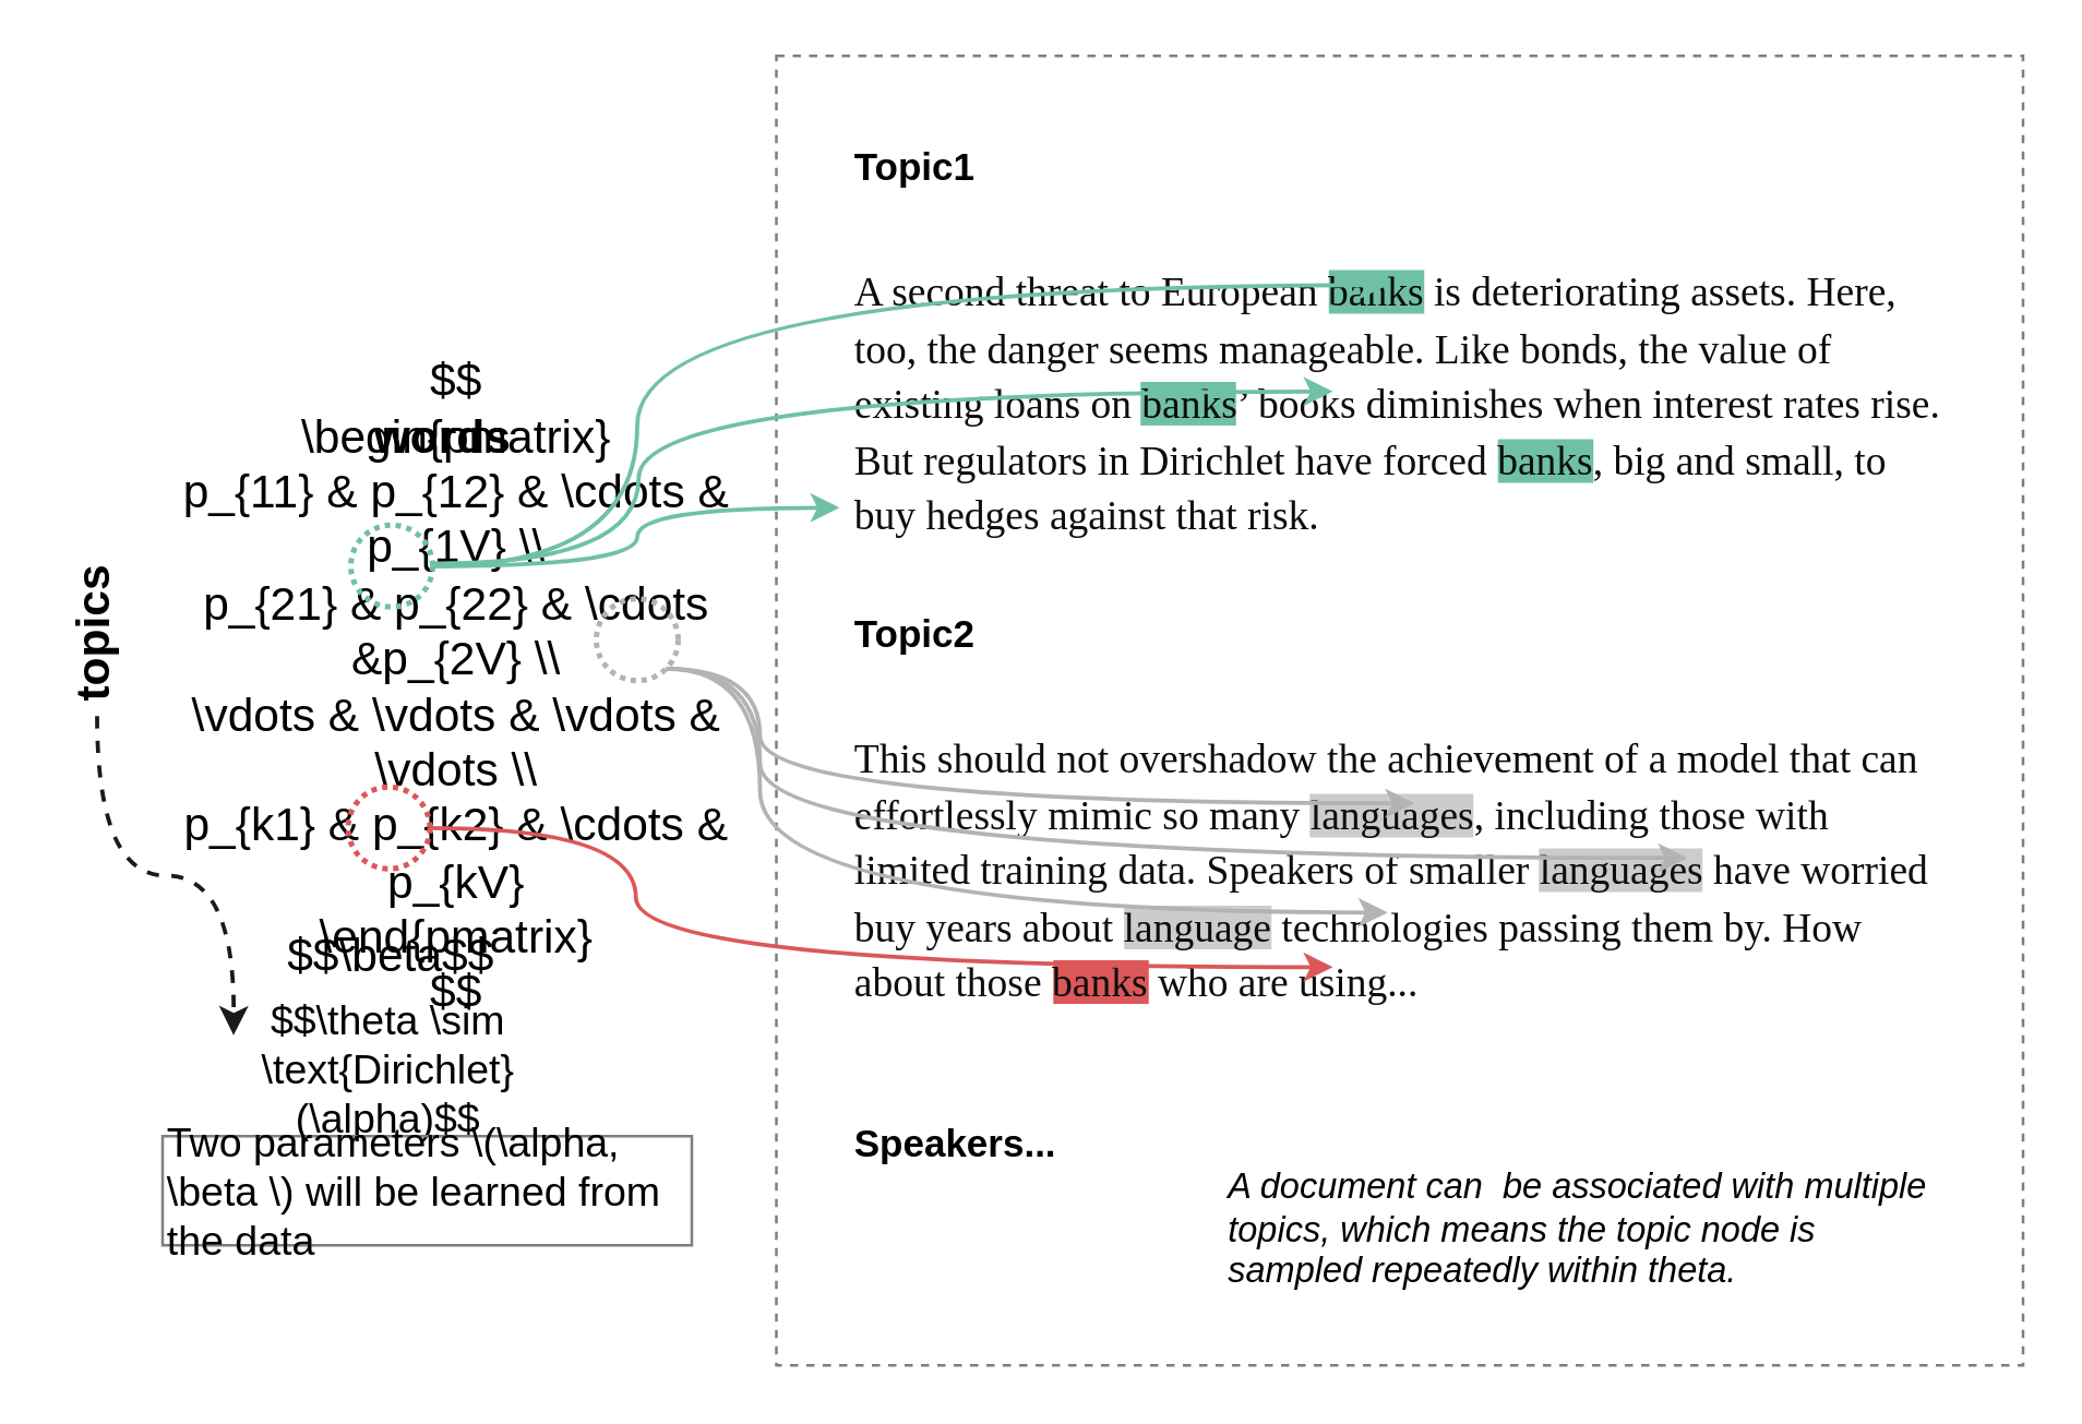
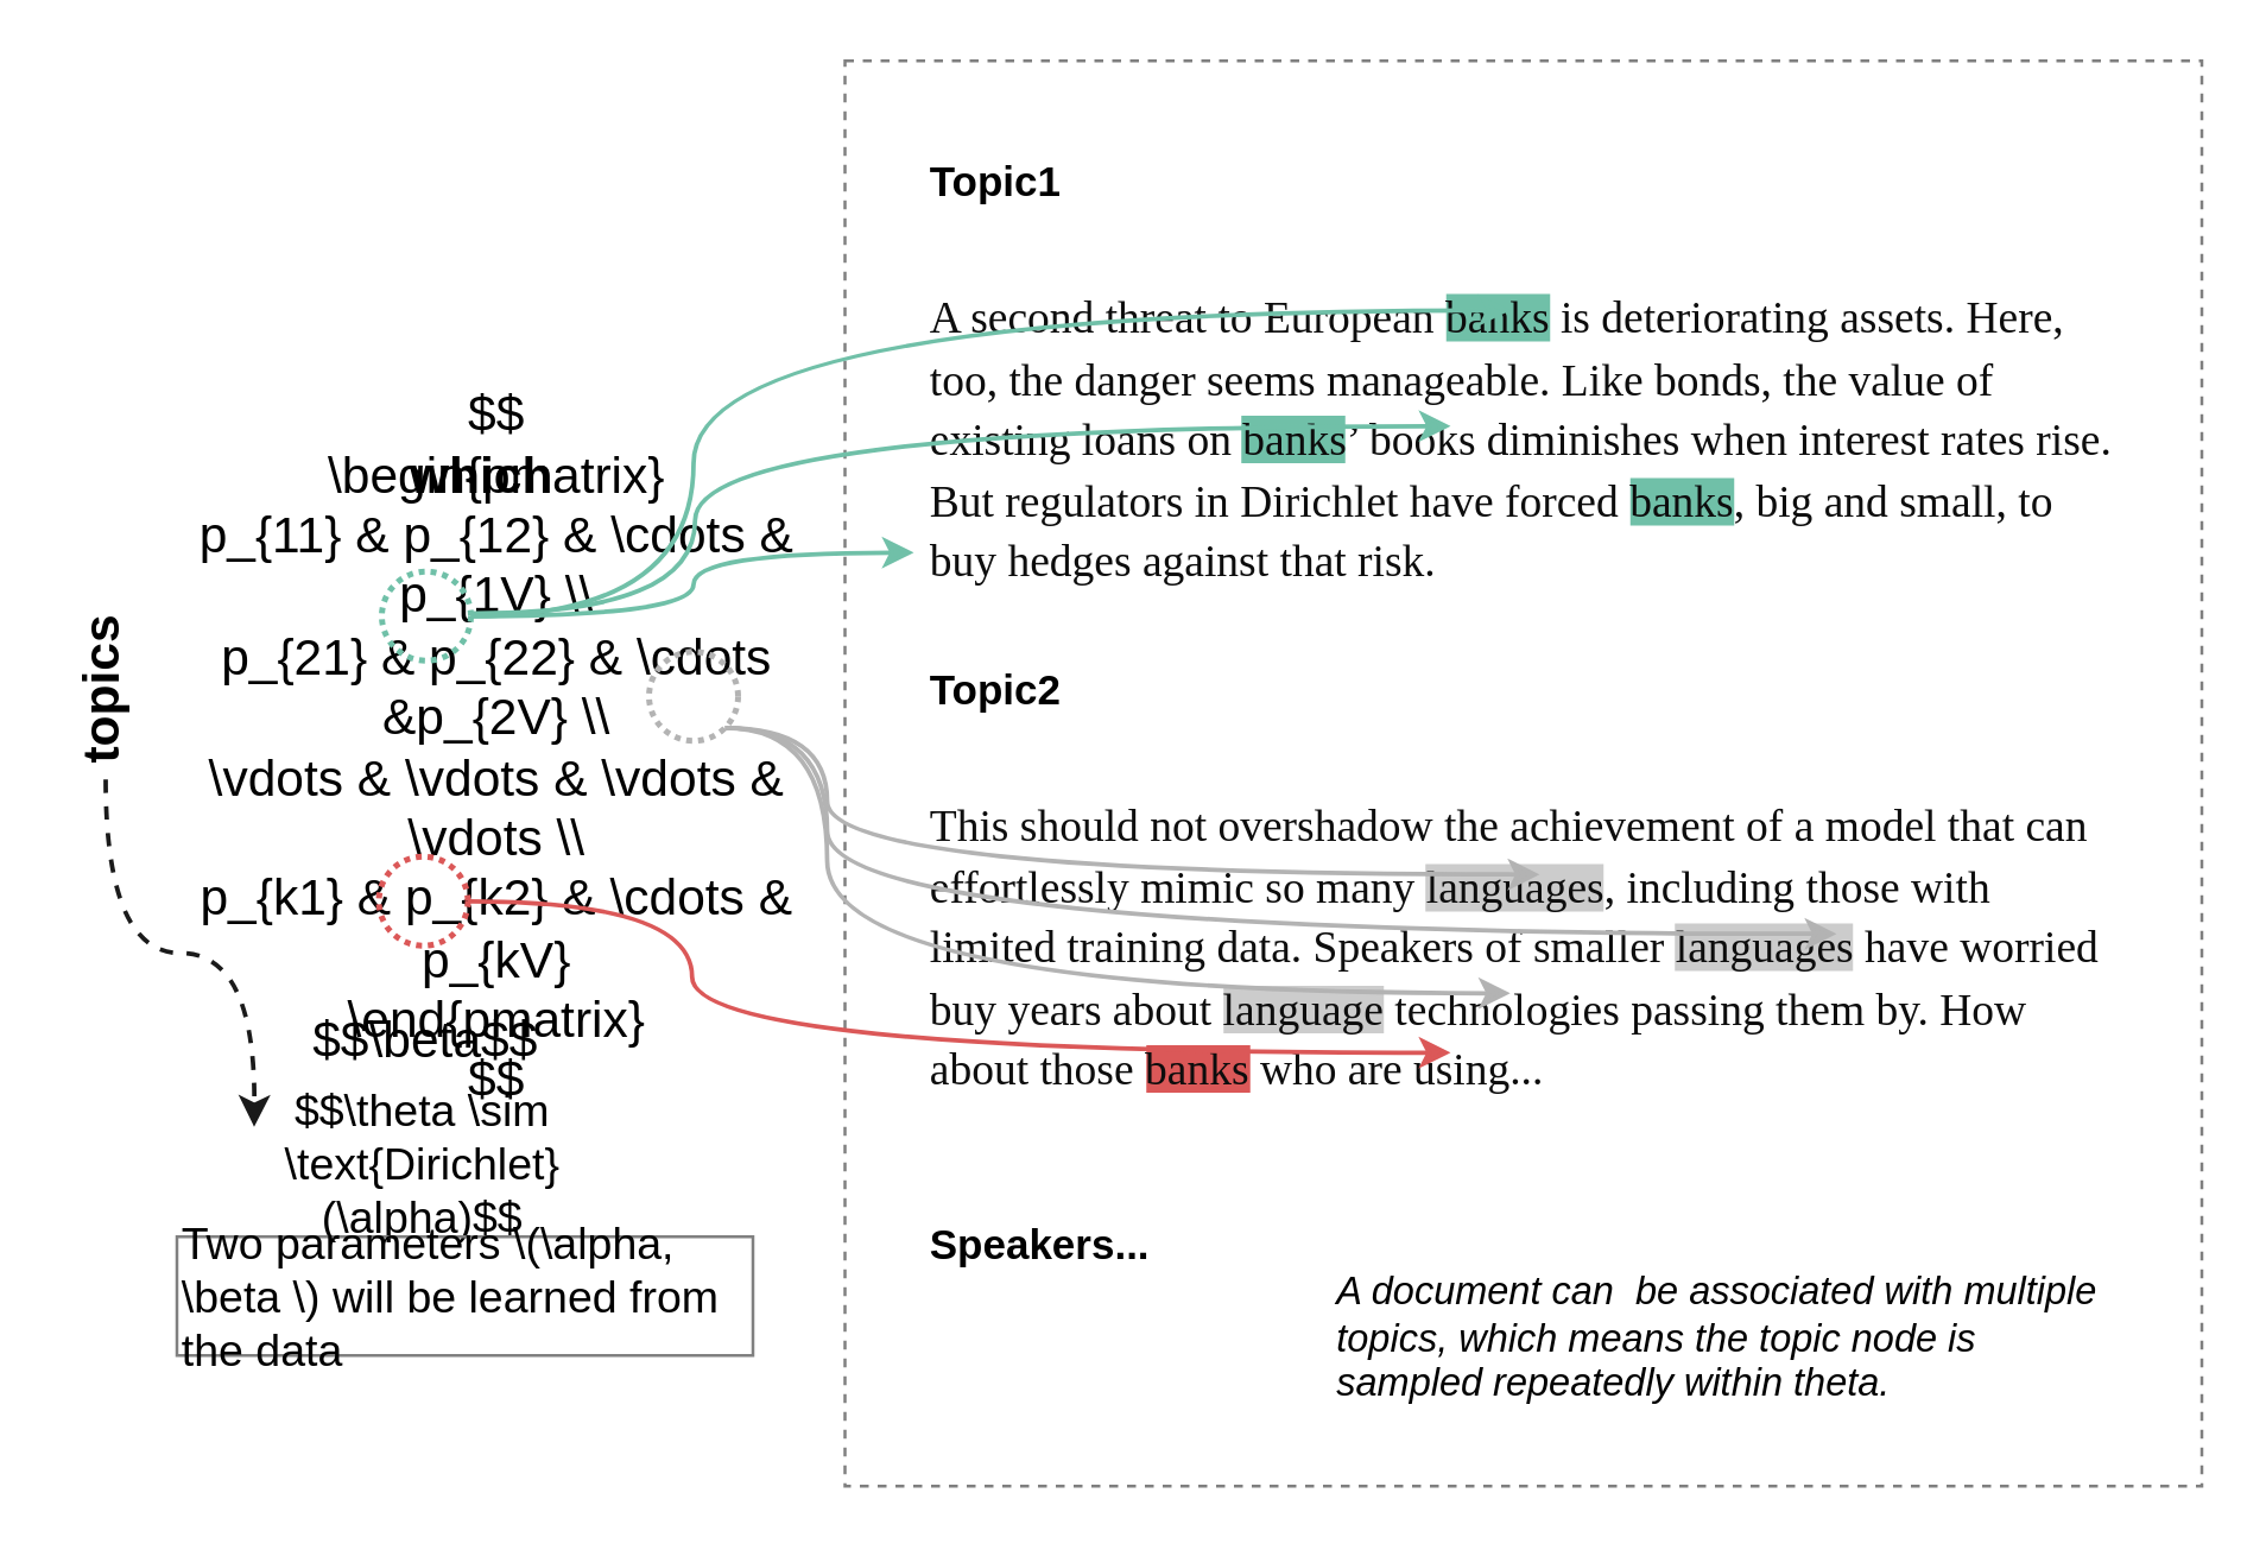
- <mxCell id="5" value="words" style="text;html=1;strokeColor=none;fillColor=none;align=center;verticalAlign=middle;whiteSpace=wrap;rounded=0;fontSize=17;fontColor=#000000;fontStyle=1" vertex="1" parent="1"><mxGeometry x="132" y="146" width="60" height="30" as="geometry" /></mxCell>
+ <mxCell id="5" value="which" style="text;html=1;strokeColor=none;fillColor=none;align=center;verticalAlign=middle;whiteSpace=wrap;rounded=0;fontSize=17;fontColor=#000000;fontStyle=1" vertex="1" parent="1"><mxGeometry x="132" y="146" width="60" height="30" as="geometry" /></mxCell>
